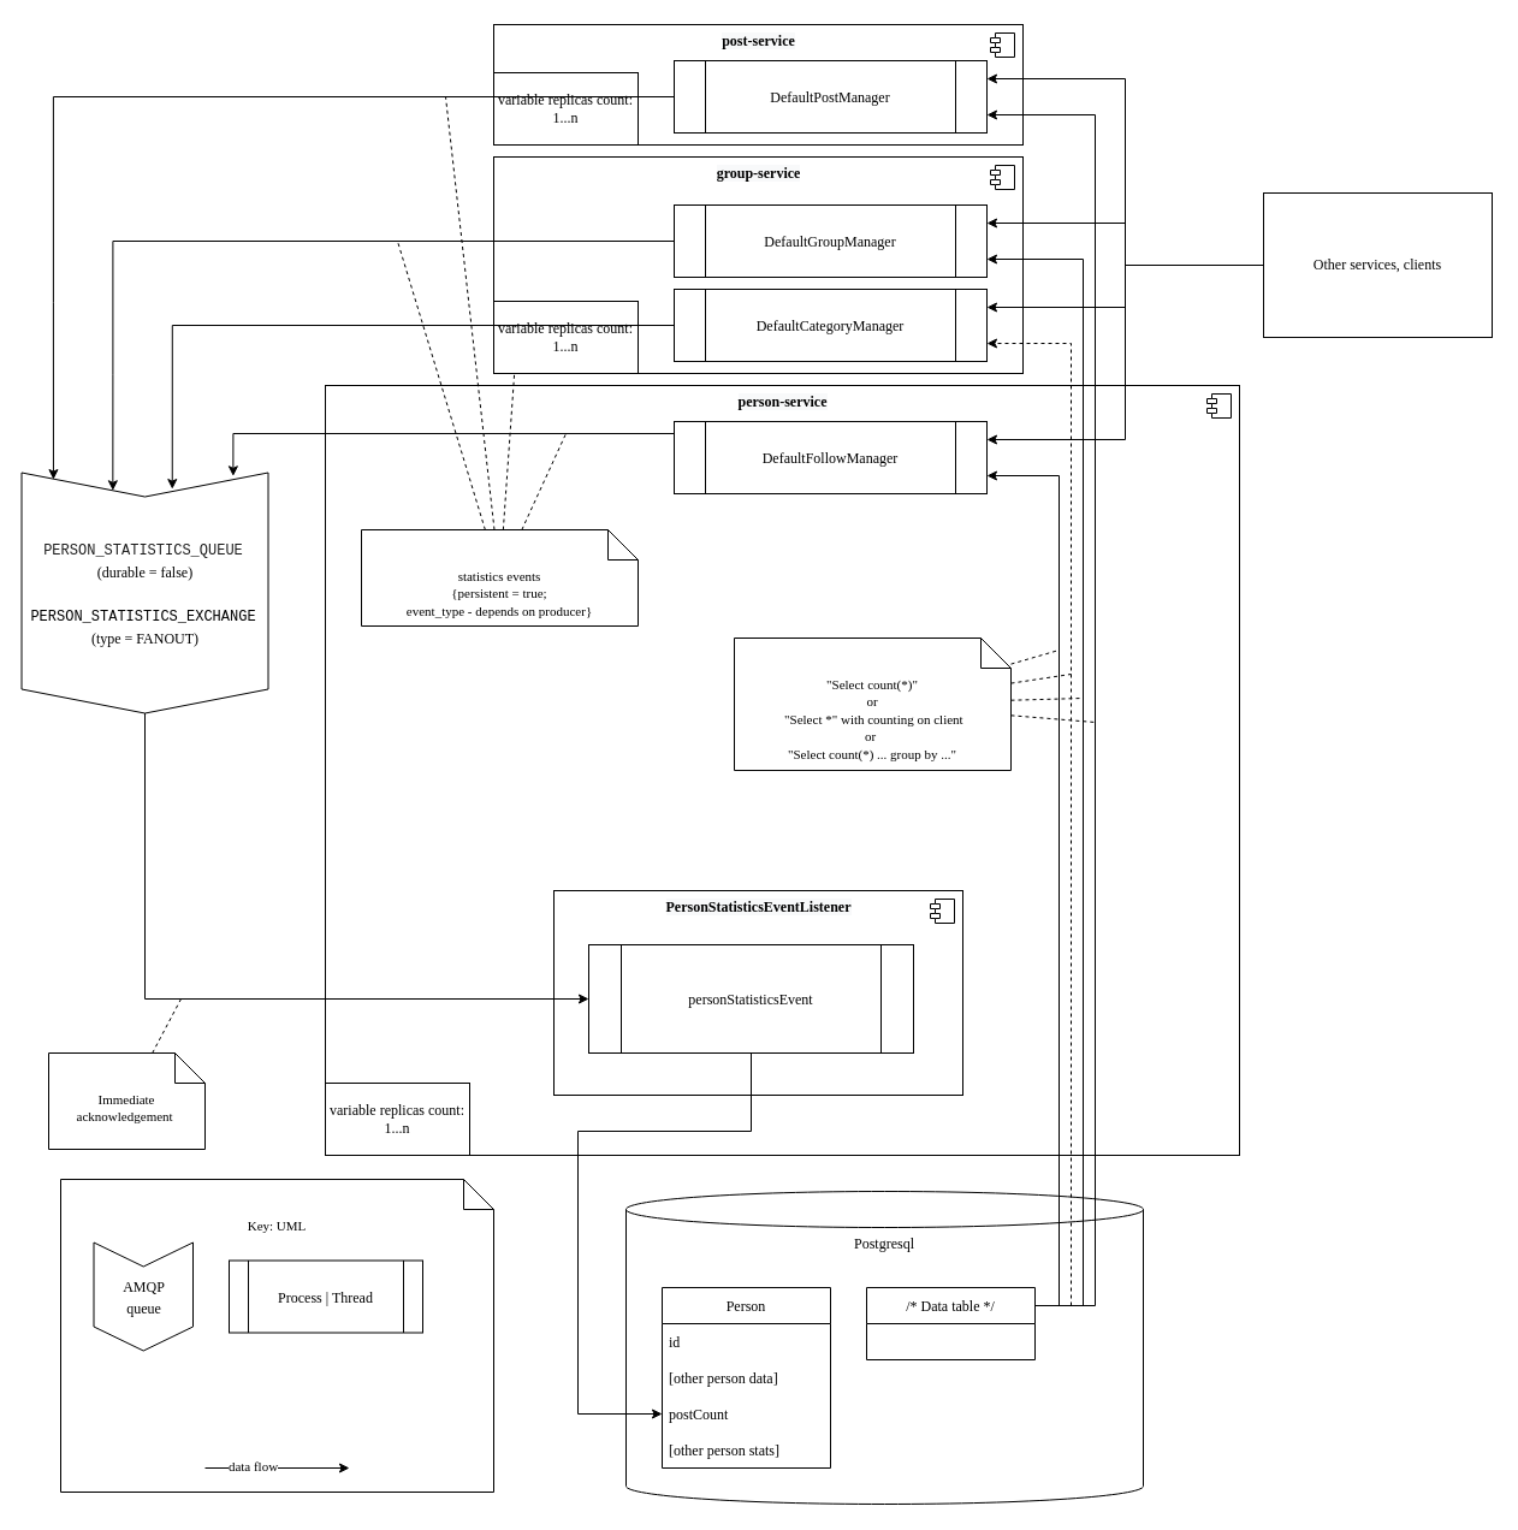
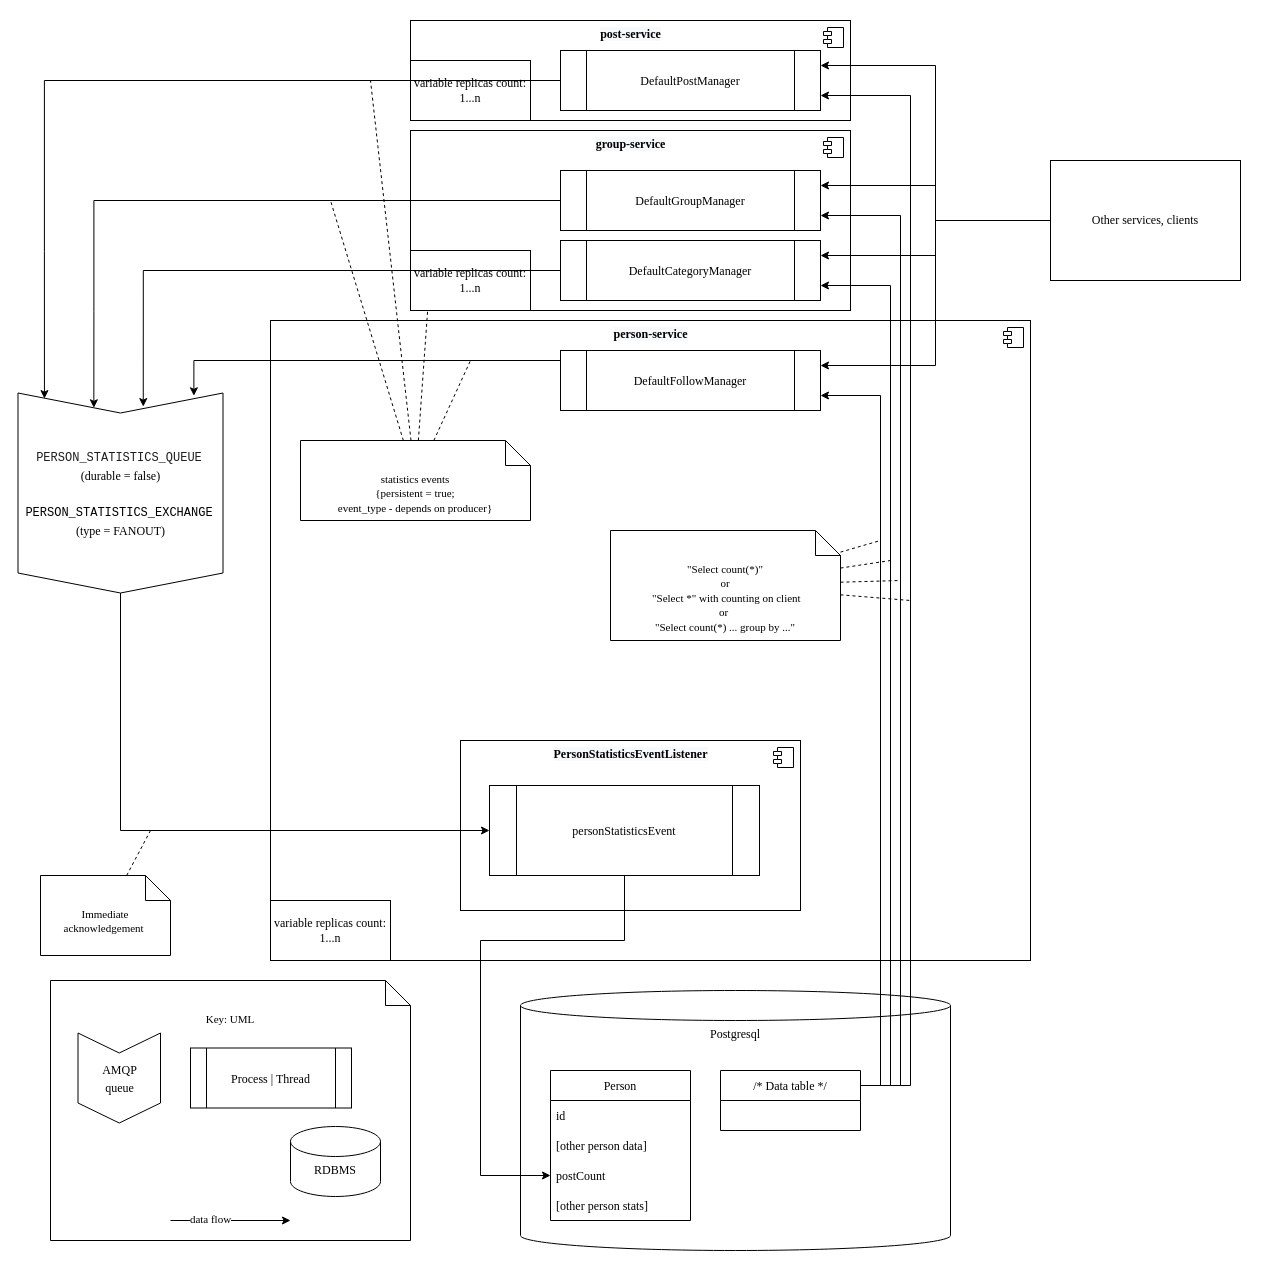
- <mxCell id="49" style="edgeStyle=orthogonalEdgeStyle;rounded=0;orthogonalLoop=1;jettySize=auto;html=1;exitX=1;exitY=0.25;exitDx=0;exitDy=0;fontFamily=Verdana;fontColor=#000000;endArrow=classic;endFill=1;entryX=1;entryY=0.75;entryDx=0;entryDy=0;dashed=1;" parent="1" source="16" target="29" edge="1"><mxGeometry relative="1" as="geometry"><mxPoint x="1110" y="450" as="targetPoint" /><Array as="points"><mxPoint x="890" y="1085" /><mxPoint x="890" y="285" /></Array></mxGeometry></mxCell>
+ <mxCell id="49" style="edgeStyle=orthogonalEdgeStyle;rounded=0;orthogonalLoop=1;jettySize=auto;html=1;exitX=1;exitY=0.25;exitDx=0;exitDy=0;fontFamily=Verdana;fontColor=#000000;endArrow=classic;endFill=1;entryX=1;entryY=0.75;entryDx=0;entryDy=0;" parent="1" source="16" target="29" edge="1"><mxGeometry relative="1" as="geometry"><mxPoint x="1110" y="450" as="targetPoint" /><Array as="points"><mxPoint x="890" y="1085" /><mxPoint x="890" y="285" /></Array></mxGeometry></mxCell>
+ <mxCell id="39" value="RDBMS" style="shape=cylinder3;whiteSpace=wrap;html=1;boundedLbl=1;backgroundOutline=1;size=15;verticalAlign=top;container=1;recursiveResize=0;fontFamily=Verdana;" parent="35" vertex="1"><mxGeometry x="240" y="146" width="90" height="70" as="geometry" /></mxCell>
